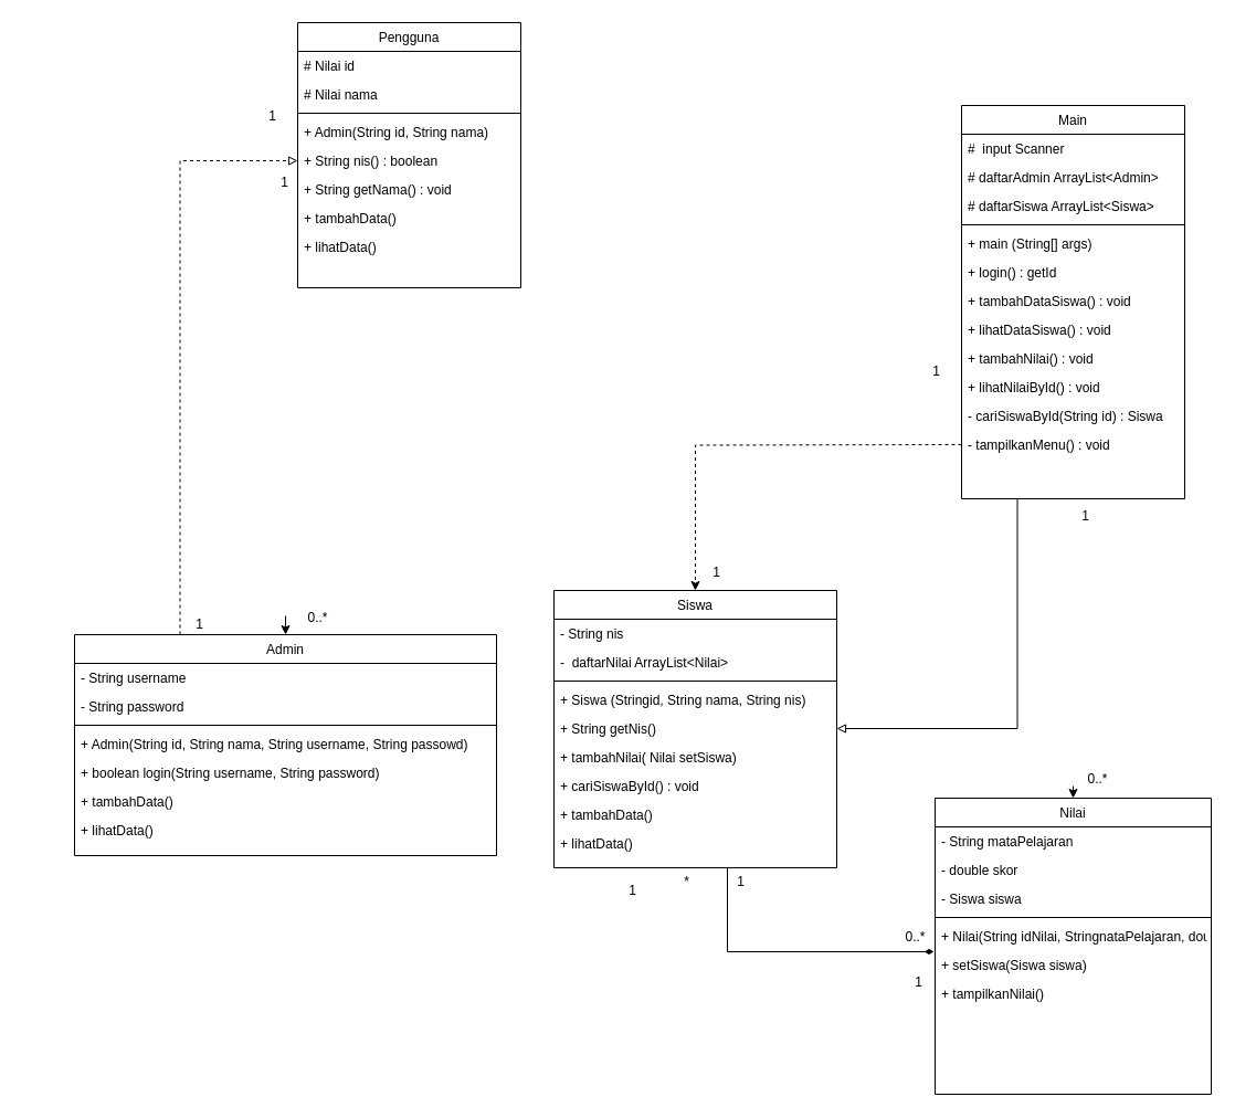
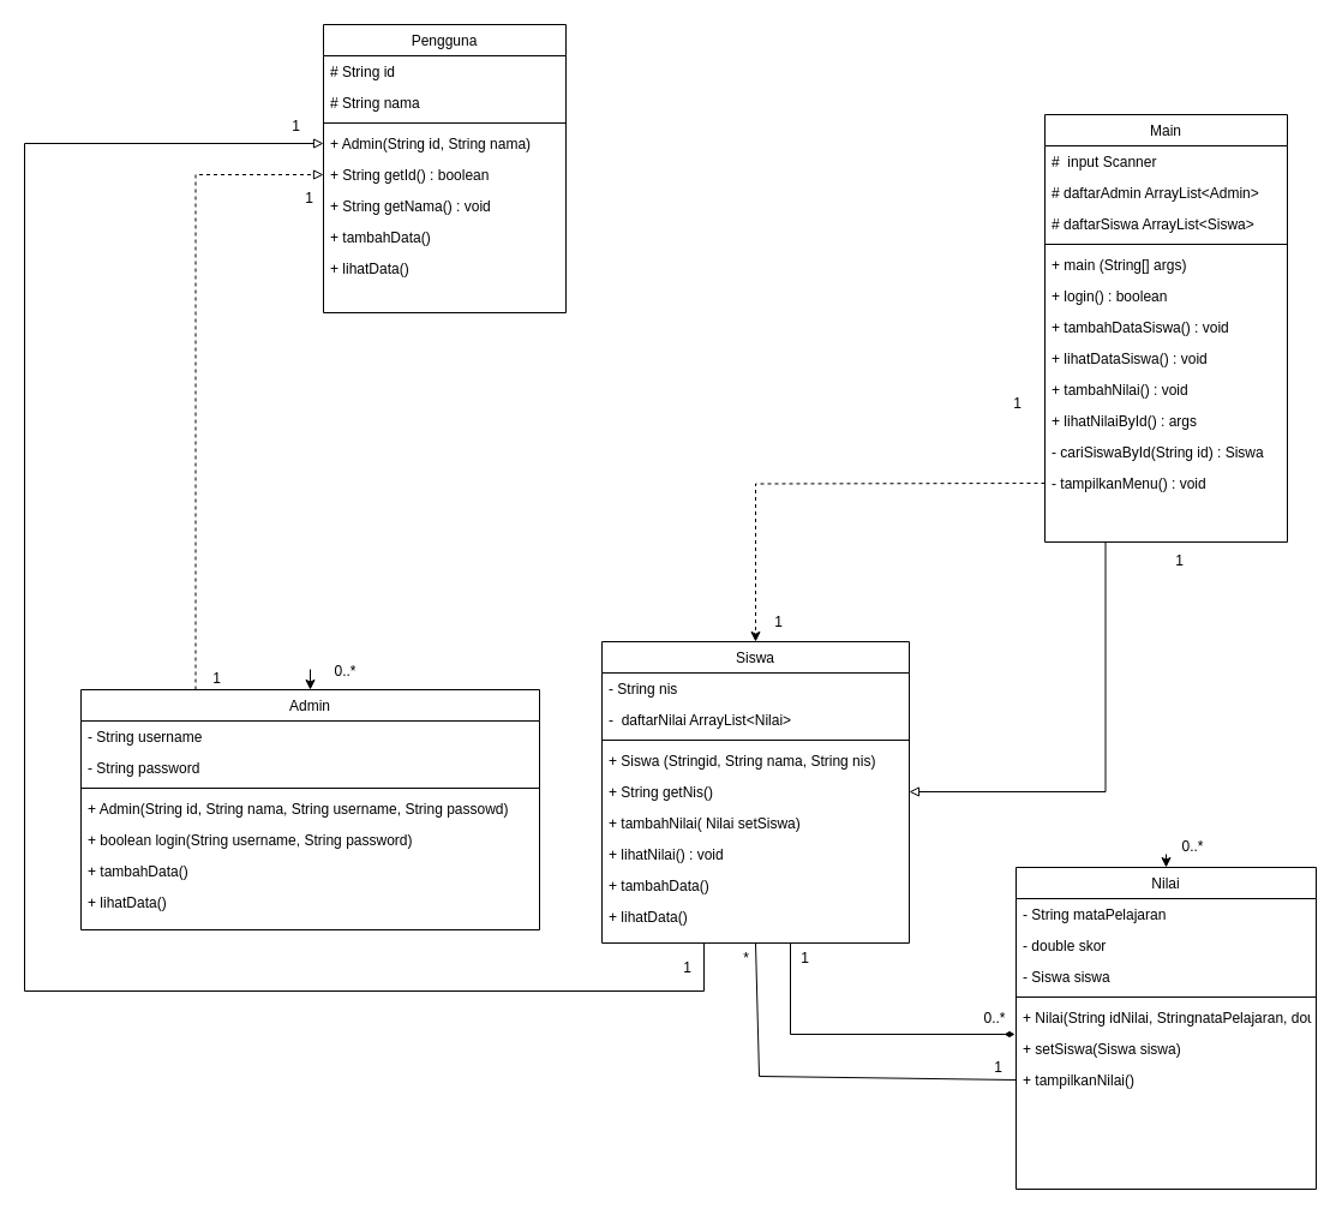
- <mxCell id="17" value="# Nilai id" style="text;align=left;verticalAlign=top;spacingLeft=4;spacingRight=4;overflow=hidden;rotatable=0;points=[[0,0.5],[1,0.5]];portConstraint=eastwest;rounded=0;shadow=0;html=0;" parent="16" vertex="1"><mxGeometry y="26" width="202" height="26" as="geometry" /></mxCell>
+ <mxCell id="17" value="# String id" style="text;align=left;verticalAlign=top;spacingLeft=4;spacingRight=4;overflow=hidden;rotatable=0;points=[[0,0.5],[1,0.5]];portConstraint=eastwest;rounded=0;shadow=0;html=0;" parent="16" vertex="1"><mxGeometry y="26" width="202" height="26" as="geometry" /></mxCell>
- <mxCell id="18" value="# Nilai nama" style="text;align=left;verticalAlign=top;spacingLeft=4;spacingRight=4;overflow=hidden;rotatable=0;points=[[0,0.5],[1,0.5]];portConstraint=eastwest;rounded=0;shadow=0;html=0;" parent="16" vertex="1"><mxGeometry y="52" width="202" height="26" as="geometry" /></mxCell>
+ <mxCell id="18" value="# String nama" style="text;align=left;verticalAlign=top;spacingLeft=4;spacingRight=4;overflow=hidden;rotatable=0;points=[[0,0.5],[1,0.5]];portConstraint=eastwest;rounded=0;shadow=0;html=0;" parent="16" vertex="1"><mxGeometry y="52" width="202" height="26" as="geometry" /></mxCell>
- <mxCell id="21" value="+ String nis() : boolean" style="text;align=left;verticalAlign=top;spacingLeft=4;spacingRight=4;overflow=hidden;rotatable=0;points=[[0,0.5],[1,0.5]];portConstraint=eastwest;" parent="16" vertex="1"><mxGeometry y="112" width="202" height="26" as="geometry" /></mxCell>
+ <mxCell id="21" value="+ String getId() : boolean" style="text;align=left;verticalAlign=top;spacingLeft=4;spacingRight=4;overflow=hidden;rotatable=0;points=[[0,0.5],[1,0.5]];portConstraint=eastwest;" parent="16" vertex="1"><mxGeometry y="112" width="202" height="26" as="geometry" /></mxCell>
- <mxCell id="9" value="+ login() : getId" style="text;align=left;verticalAlign=top;spacingLeft=4;spacingRight=4;overflow=hidden;rotatable=0;points=[[0,0.5],[1,0.5]];portConstraint=eastwest;" parent="3" vertex="1"><mxGeometry y="138" width="202" height="26" as="geometry" /></mxCell>
+ <mxCell id="9" value="+ login() : boolean" style="text;align=left;verticalAlign=top;spacingLeft=4;spacingRight=4;overflow=hidden;rotatable=0;points=[[0,0.5],[1,0.5]];portConstraint=eastwest;" parent="3" vertex="1"><mxGeometry y="138" width="202" height="26" as="geometry" /></mxCell>
- <mxCell id="13" value="+ lihatNilaiById() : void" style="text;align=left;verticalAlign=top;spacingLeft=4;spacingRight=4;overflow=hidden;rotatable=0;points=[[0,0.5],[1,0.5]];portConstraint=eastwest;" parent="3" vertex="1"><mxGeometry y="242" width="202" height="26" as="geometry" /></mxCell>
+ <mxCell id="13" value="+ lihatNilaiById() : args" style="text;align=left;verticalAlign=top;spacingLeft=4;spacingRight=4;overflow=hidden;rotatable=0;points=[[0,0.5],[1,0.5]];portConstraint=eastwest;" parent="3" vertex="1"><mxGeometry y="242" width="202" height="26" as="geometry" /></mxCell>
+ <mxCell id="34" style="edgeStyle=orthogonalEdgeStyle;rounded=0;orthogonalLoop=1;jettySize=auto;html=1;entryX=0;entryY=0.5;entryDx=0;entryDy=0;endArrow=block;endFill=0;" parent="1" source="35" target="20" edge="1"><mxGeometry relative="1" as="geometry"><mxPoint x="150.879" y="133.182" as="targetPoint" /><Array as="points"><mxPoint x="586" y="825" /><mxPoint x="20" y="825" /><mxPoint x="20" y="119" /></Array></mxGeometry></mxCell>
- <mxCell id="42" value="+ cariSiswaById() : void" style="text;align=left;verticalAlign=top;spacingLeft=4;spacingRight=4;overflow=hidden;rotatable=0;points=[[0,0.5],[1,0.5]];portConstraint=eastwest;" parent="35" vertex="1"><mxGeometry y="164" width="256" height="26" as="geometry" /></mxCell>
+ <mxCell id="42" value="+ lihatNilai() : void" style="text;align=left;verticalAlign=top;spacingLeft=4;spacingRight=4;overflow=hidden;rotatable=0;points=[[0,0.5],[1,0.5]];portConstraint=eastwest;" parent="35" vertex="1"><mxGeometry y="164" width="256" height="26" as="geometry" /></mxCell>
+ <mxCell id="55" value="" style="endArrow=none;html=1;rounded=0;entryX=0;entryY=0.5;entryDx=0;entryDy=0;exitX=0.5;exitY=1;exitDx=0;exitDy=0;" parent="1" source="35" target="52" edge="1"><mxGeometry width="50" height="50" relative="1" as="geometry"><mxPoint x="626" y="785" as="sourcePoint" /><mxPoint x="632" y="924" as="targetPoint" /><Array as="points"><mxPoint x="632" y="896" /></Array></mxGeometry></mxCell>
